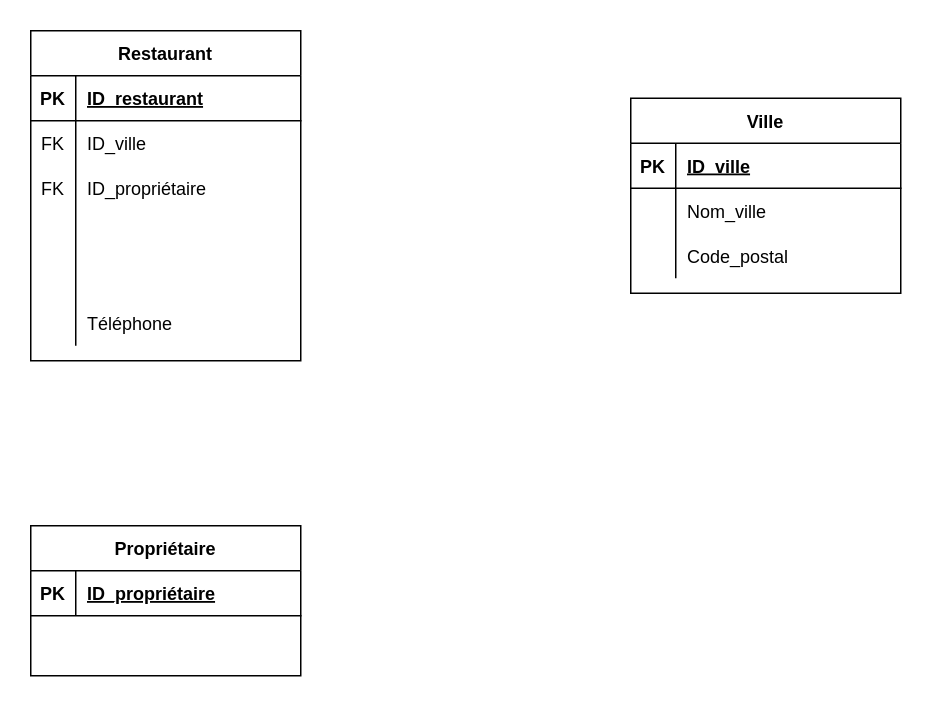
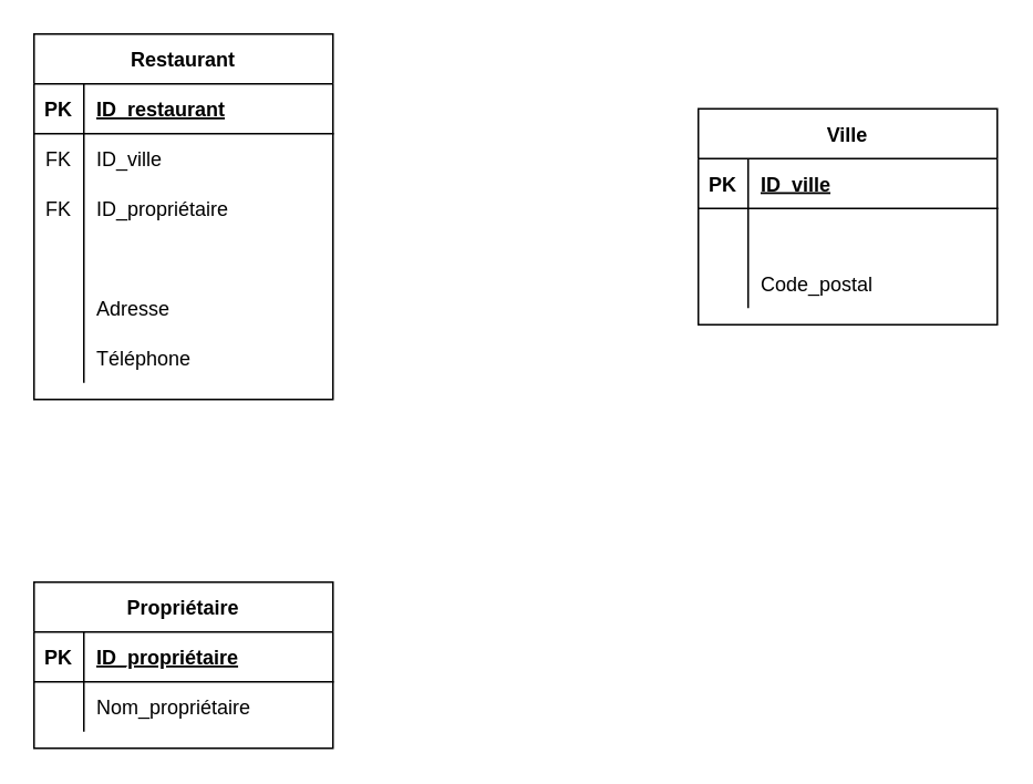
- <mxCell id="33" value="Nom_ville" style="shape=partialRectangle;connectable=0;fillColor=none;top=0;left=0;bottom=0;right=0;align=left;spacingLeft=6;overflow=hidden;" parent="31" vertex="1"><mxGeometry x="30" width="150" height="30" as="geometry" /></mxCell>
+ <mxCell id="16" value="Adresse" style="shape=partialRectangle;connectable=0;fillColor=none;top=0;left=0;bottom=0;right=0;align=left;spacingLeft=6;overflow=hidden;" parent="14" vertex="1"><mxGeometry x="30" width="150" height="30" as="geometry" /></mxCell>
+ <mxCell id="26" value="Nom_propriétaire" style="shape=partialRectangle;connectable=0;fillColor=none;top=0;left=0;bottom=0;right=0;align=left;spacingLeft=6;overflow=hidden;" parent="24" vertex="1"><mxGeometry x="30" width="150" height="30" as="geometry" /></mxCell>
